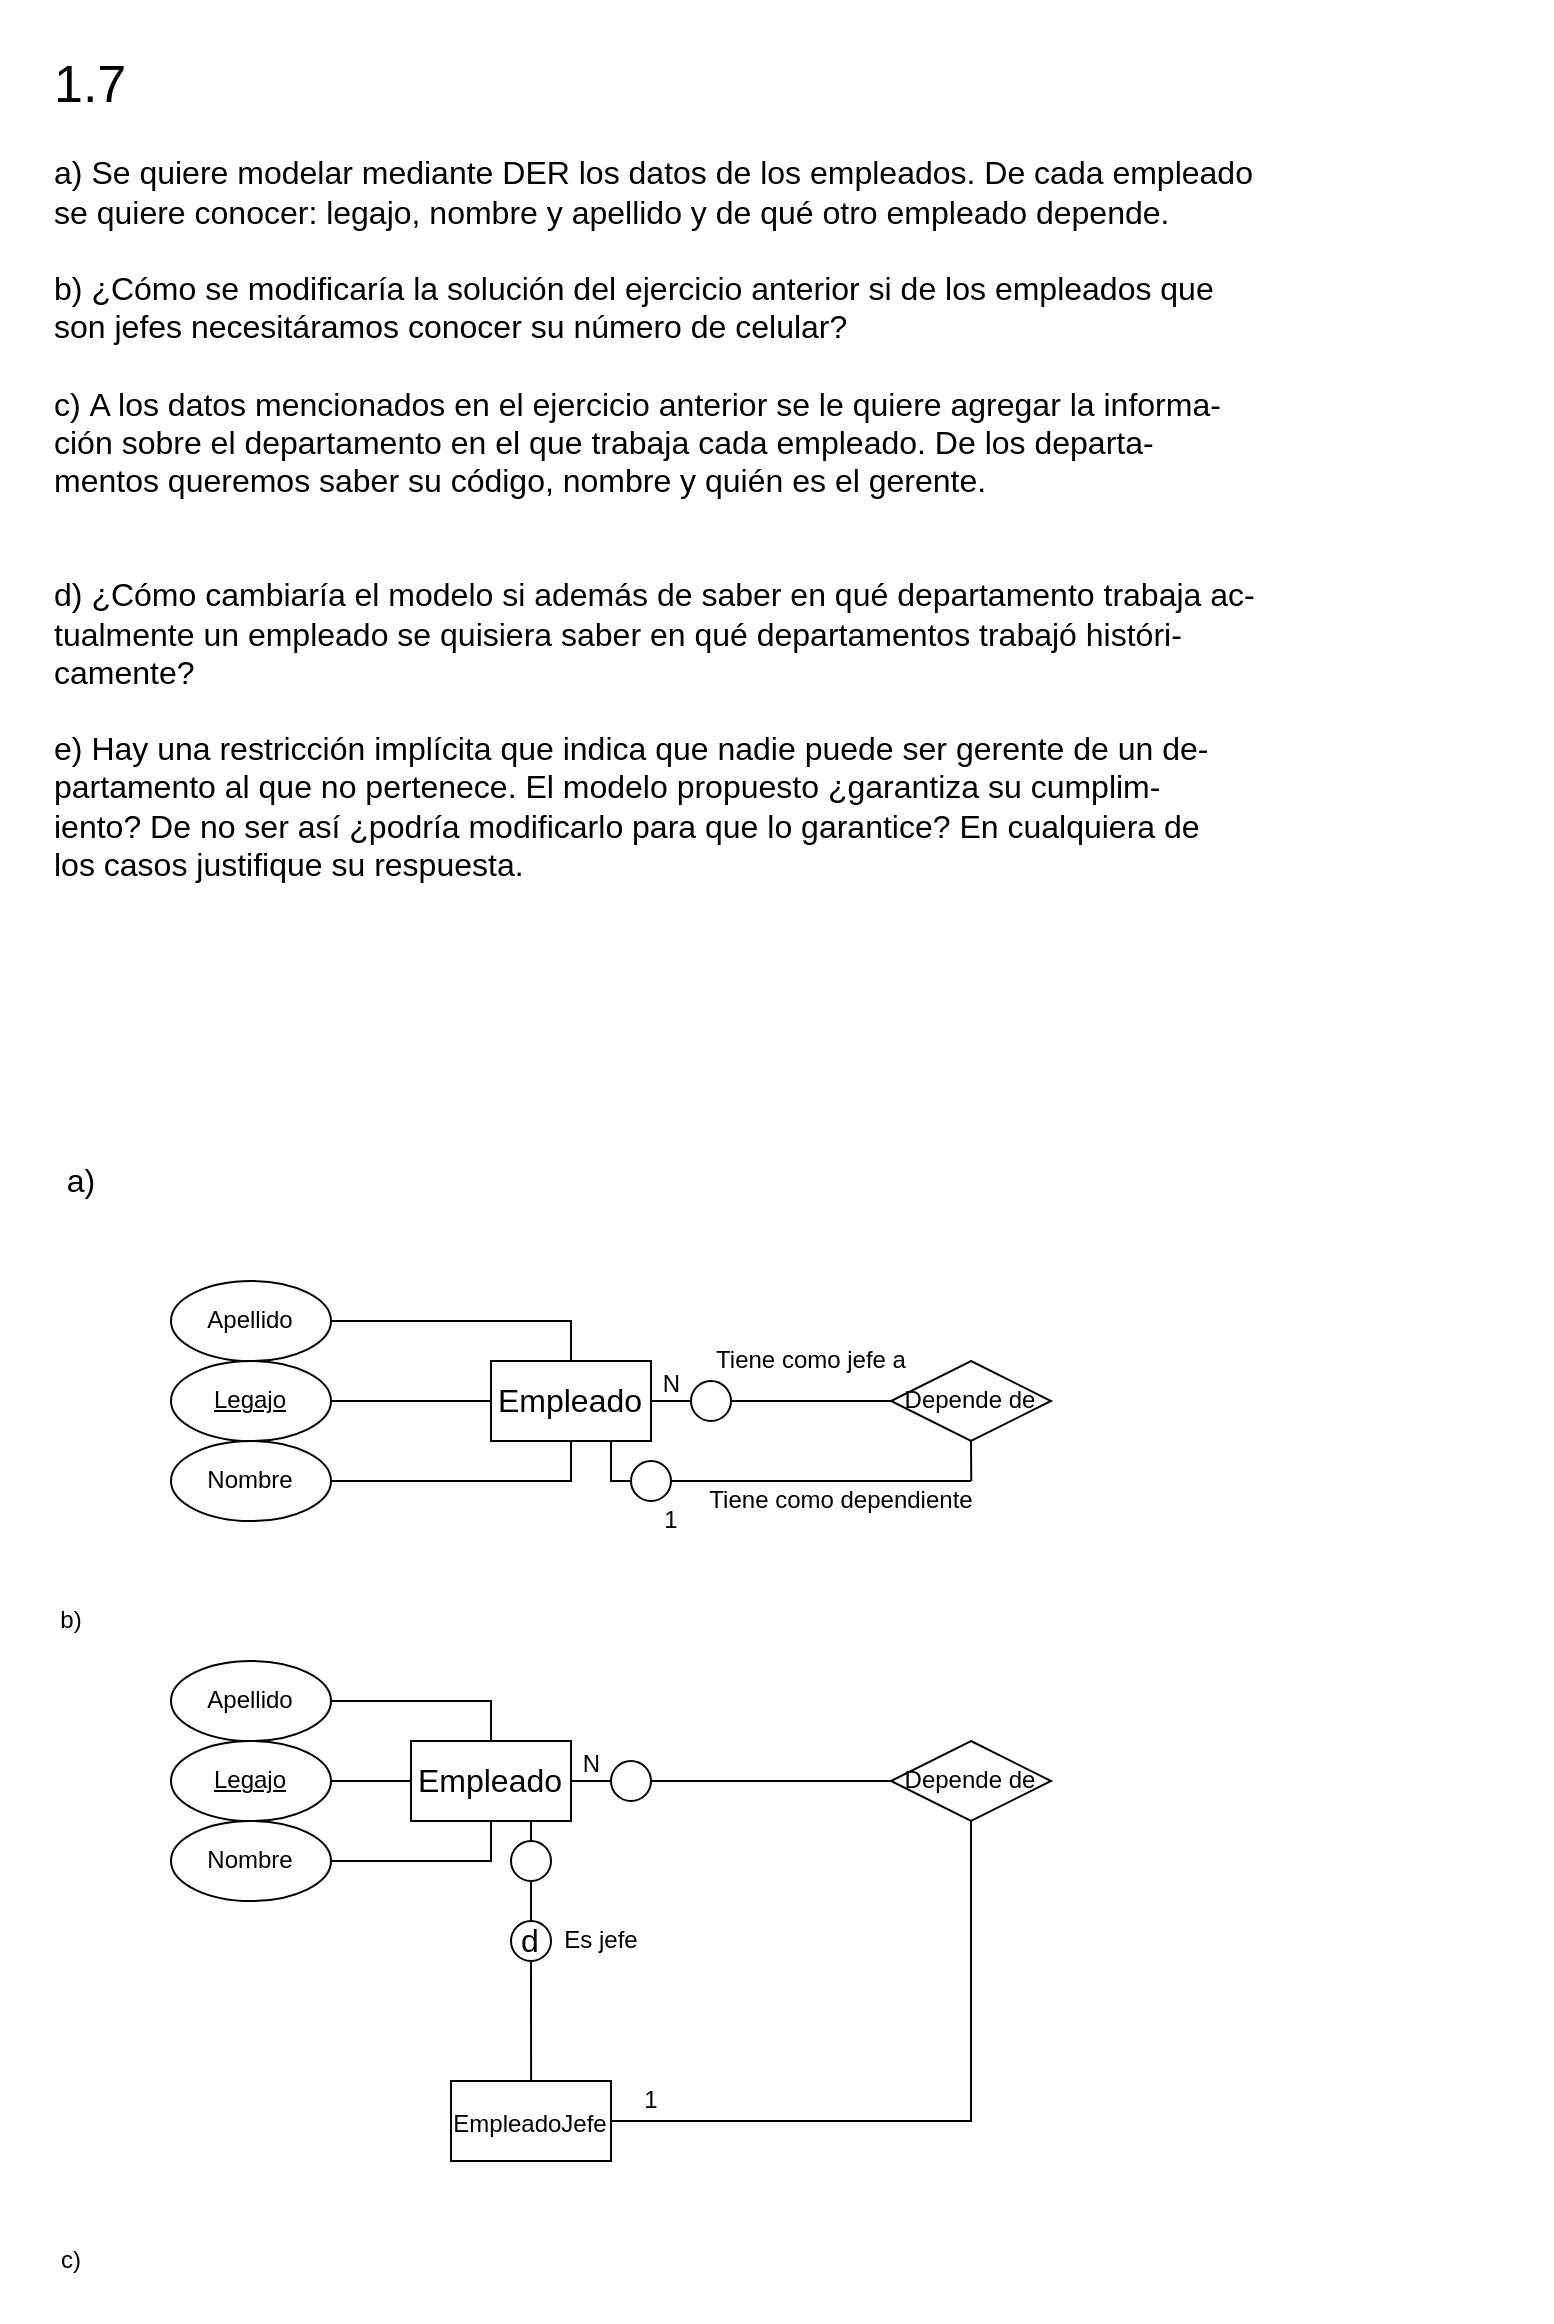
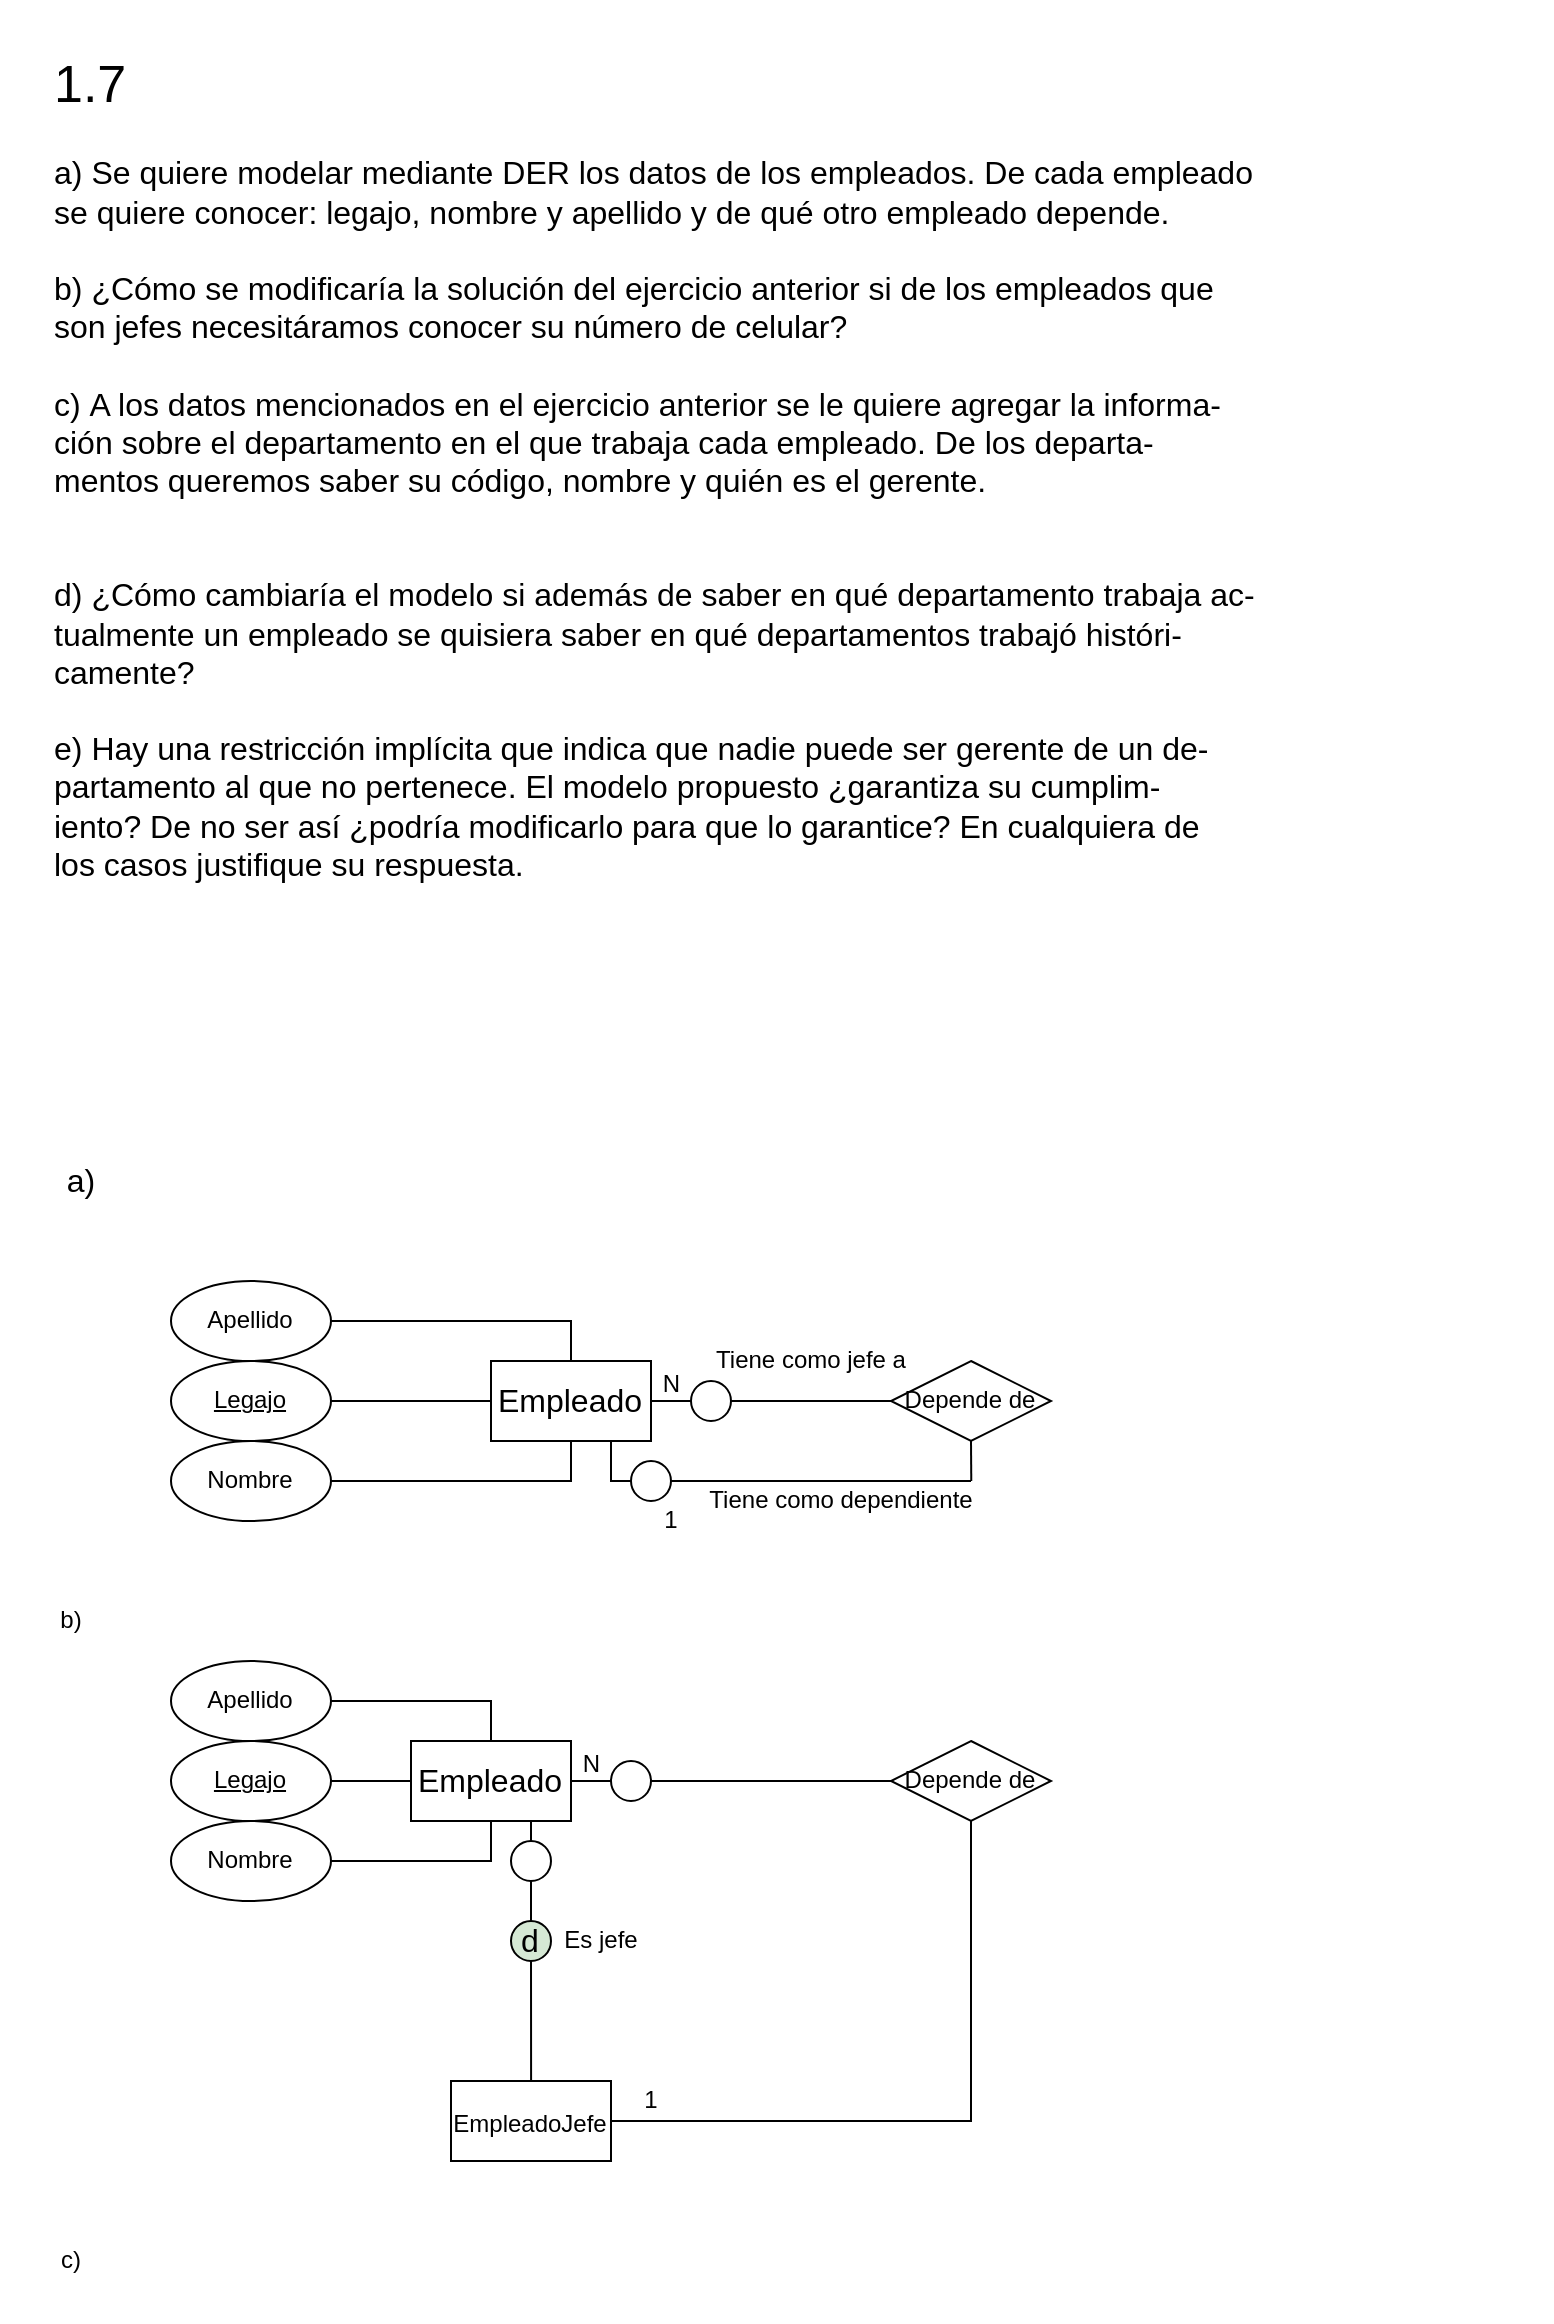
- <mxCell id="33" value="d" style="ellipse;whiteSpace=wrap;html=1;fontSize=16;" vertex="1" parent="1"><mxGeometry x="255" y="960" width="20" height="20" as="geometry" /></mxCell>
+ <mxCell id="33" value="d" style="ellipse;whiteSpace=wrap;html=1;fontSize=16;fillColor=#d5e8d4;" vertex="1" parent="1"><mxGeometry x="255" y="960" width="20" height="20" as="geometry" /></mxCell>
